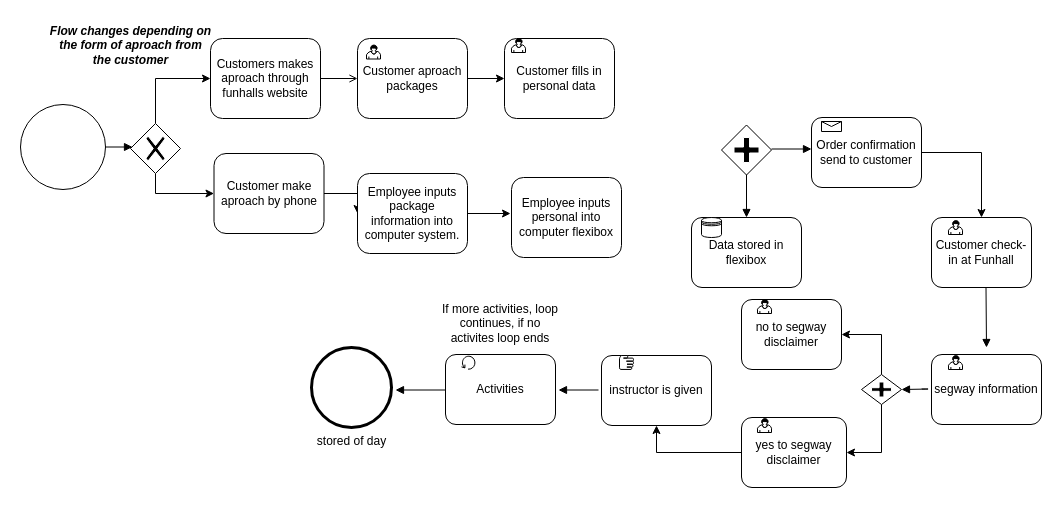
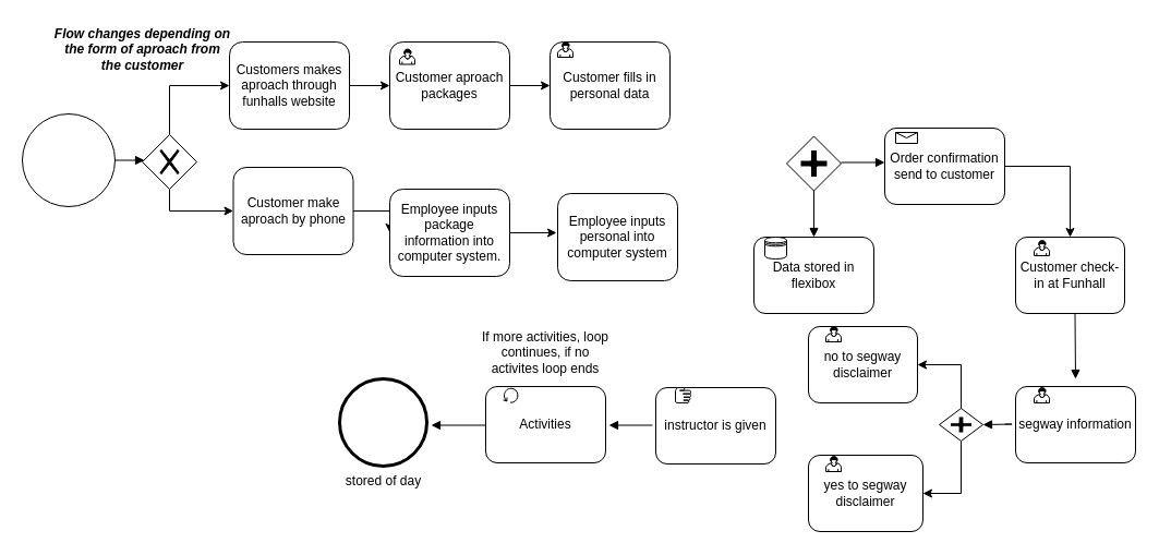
- <mxCell id="42" style="edgeStyle=orthogonalEdgeStyle;rounded=0;orthogonalLoop=1;jettySize=auto;html=1;exitX=1;exitY=0.5;exitDx=0;exitDy=0;entryX=0;entryY=0.5;entryDx=0;entryDy=0;endArrow=open;" edge="1" parent="1" source="43" target="5"><mxGeometry relative="1" as="geometry" /></mxCell>
+ <mxCell id="42" style="edgeStyle=orthogonalEdgeStyle;rounded=0;orthogonalLoop=1;jettySize=auto;html=1;exitX=1;exitY=0.5;exitDx=0;exitDy=0;entryX=0;entryY=0.5;entryDx=0;entryDy=0;" edge="1" parent="1" source="43" target="5"><mxGeometry relative="1" as="geometry" /></mxCell>
- <mxCell id="48" value="Employee inputs personal into computer flexibox" style="shape=ext;rounded=1;html=1;whiteSpace=wrap;" vertex="1" parent="1"><mxGeometry x="511" y="177" width="110" height="80" as="geometry" /></mxCell>
+ <mxCell id="48" value="Employee inputs personal into computer system" style="shape=ext;rounded=1;html=1;whiteSpace=wrap;" vertex="1" parent="1"><mxGeometry x="511" y="177" width="110" height="80" as="geometry" /></mxCell>
- <mxCell id="28" style="edgeStyle=orthogonalEdgeStyle;rounded=0;orthogonalLoop=1;jettySize=auto;html=1;exitX=0;exitY=0.5;exitDx=0;exitDy=0;entryX=0.5;entryY=1;entryDx=0;entryDy=0;" parent="1" source="29" target="18" edge="1"><mxGeometry relative="1" as="geometry" /></mxCell>
